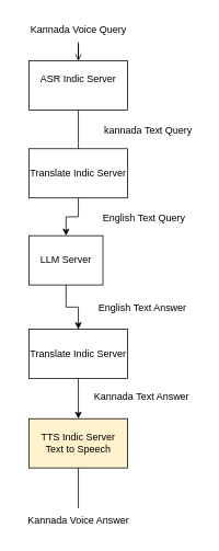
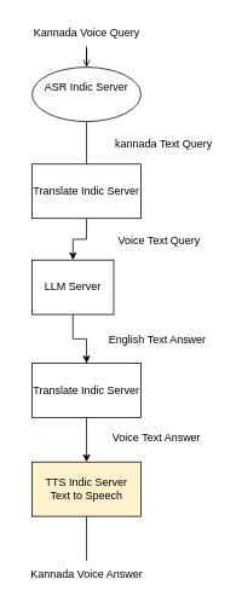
- <mxCell id="5" value="&lt;div&gt;ASR Indic Server&lt;/div&gt;&lt;div&gt;&lt;br&gt;&lt;/div&gt;" style="whiteSpace=wrap;html=1;" vertex="1" parent="1"><mxGeometry x="35" y="73" width="120" height="60" as="geometry" /></mxCell>
+ <mxCell id="5" value="&lt;div&gt;ASR Indic Server&lt;/div&gt;&lt;div&gt;&lt;br&gt;&lt;/div&gt;" style="ellipse;whiteSpace=wrap;html=1;" vertex="1" parent="1"><mxGeometry x="35" y="73" width="120" height="60" as="geometry" /></mxCell>
- <mxCell id="11" value="English Text Query" style="text;html=1;align=center;verticalAlign=middle;resizable=0;points=[];autosize=1;strokeColor=none;fillColor=none;" vertex="1" parent="1"><mxGeometry x="115" y="250" width="120" height="30" as="geometry" /></mxCell>
+ <mxCell id="11" value="Voice Text Query" style="text;html=1;align=center;verticalAlign=middle;resizable=0;points=[];autosize=1;strokeColor=none;fillColor=none;" vertex="1" parent="1"><mxGeometry x="115" y="250" width="120" height="30" as="geometry" /></mxCell>
- <mxCell id="17" value="Kannada Text Answer" style="text;html=1;align=center;verticalAlign=middle;resizable=0;points=[];autosize=1;strokeColor=none;fillColor=none;" vertex="1" parent="1"><mxGeometry x="102" y="468" width="140" height="30" as="geometry" /></mxCell>
+ <mxCell id="17" value="Voice Text Answer" style="text;html=1;align=center;verticalAlign=middle;resizable=0;points=[];autosize=1;strokeColor=none;fillColor=none;" vertex="1" parent="1"><mxGeometry x="102" y="468" width="140" height="30" as="geometry" /></mxCell>
